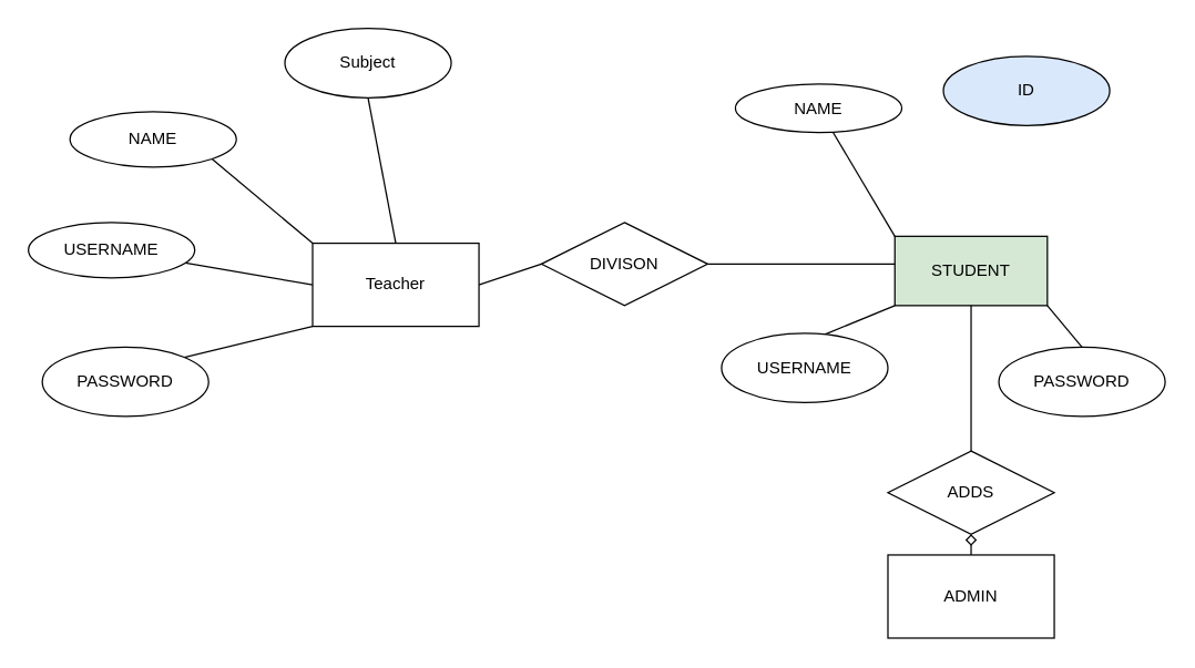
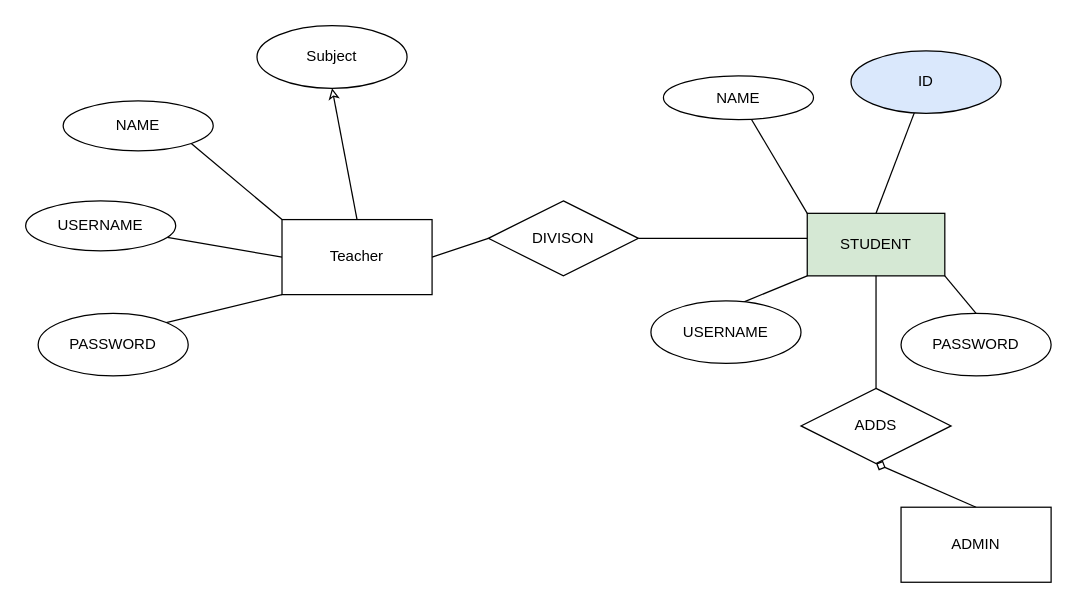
- <mxCell id="2" style="rounded=0;orthogonalLoop=1;jettySize=auto;html=1;exitX=0.5;exitY=0;exitDx=0;exitDy=0;entryX=0.5;entryY=1;entryDx=0;entryDy=0;endArrow=none;endFill=0;" edge="1" parent="1" source="7" target="9"><mxGeometry relative="1" as="geometry" /></mxCell>
+ <mxCell id="2" style="rounded=0;orthogonalLoop=1;jettySize=auto;html=1;exitX=0.5;exitY=0;exitDx=0;exitDy=0;entryX=0.5;entryY=1;entryDx=0;entryDy=0;endArrow=classic;endFill=0;" edge="1" parent="1" source="7" target="9"><mxGeometry relative="1" as="geometry" /></mxCell>
+ <mxCell id="15" style="edgeStyle=none;rounded=0;orthogonalLoop=1;jettySize=auto;html=1;exitX=0.5;exitY=0;exitDx=0;exitDy=0;endArrow=none;endFill=0;" edge="1" parent="1" source="18" target="19"><mxGeometry relative="1" as="geometry" /></mxCell>
- <mxCell id="24" value="ADDS" style="shape=rhombus;perimeter=rhombusPerimeter;whiteSpace=wrap;html=1;align=center;" vertex="1" parent="1"><mxGeometry x="640" y="325" width="120" height="60" as="geometry" /></mxCell>
+ <mxCell id="24" value="ADDS" style="shape=rhombus;perimeter=rhombusPerimeter;whiteSpace=wrap;html=1;align=center;" vertex="1" parent="1"><mxGeometry x="640" y="310" width="120" height="60" as="geometry" /></mxCell>
- <mxCell id="22" value="ADMIN" style="rounded=0;whiteSpace=wrap;html=1;" vertex="1" parent="1"><mxGeometry x="640" y="400" width="120" height="60" as="geometry" /></mxCell>
+ <mxCell id="22" value="ADMIN" style="rounded=0;whiteSpace=wrap;html=1;" vertex="1" parent="1"><mxGeometry x="720" y="405" width="120" height="60" as="geometry" /></mxCell>
